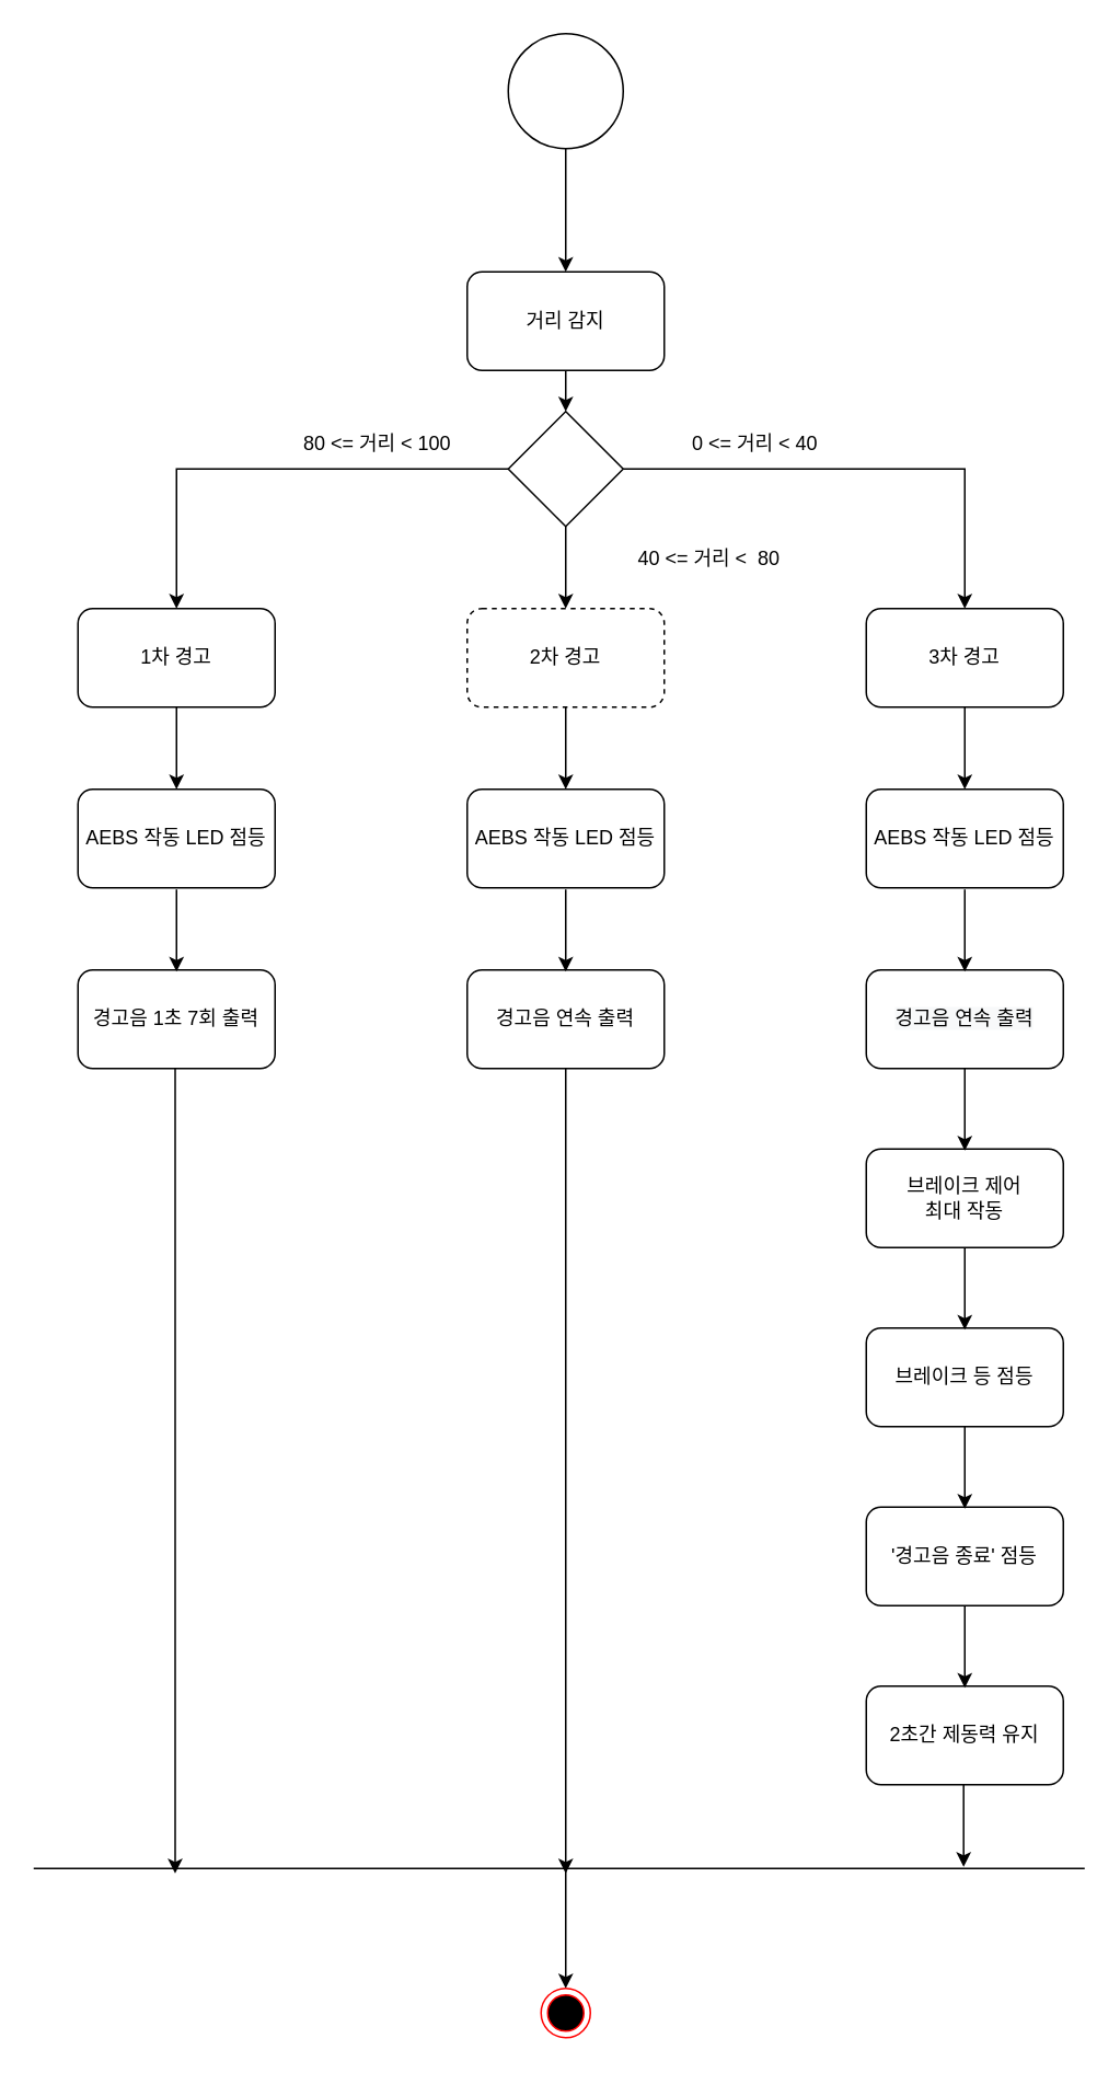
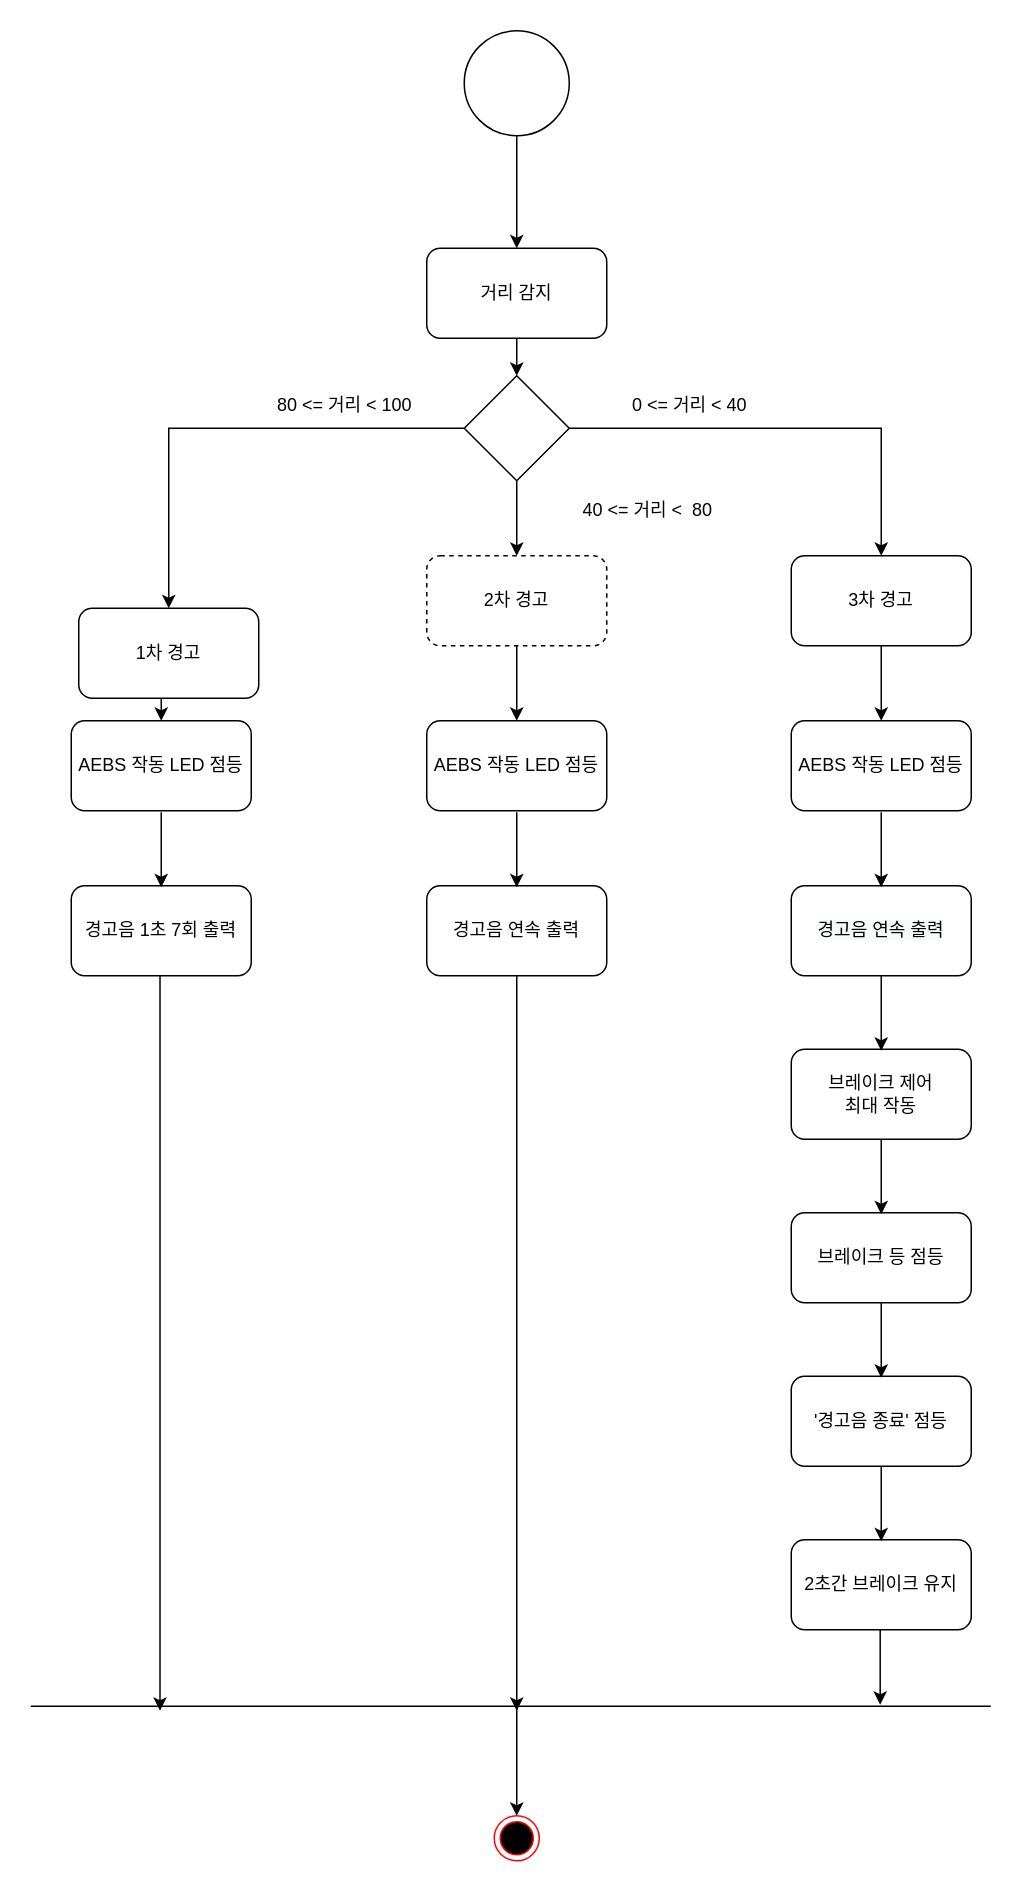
- <mxCell id="13" value="1차 경고" style="rounded=1;whiteSpace=wrap;html=1;" parent="1" vertex="1"><mxGeometry x="47" y="370" width="120" height="60" as="geometry" /></mxCell>
+ <mxCell id="13" value="1차 경고" style="rounded=1;whiteSpace=wrap;html=1;" parent="1" vertex="1"><mxGeometry x="52" y="405" width="120" height="60" as="geometry" /></mxCell>
- <mxCell id="33" value="2초간 제동력 유지" style="rounded=1;whiteSpace=wrap;html=1;" parent="1" vertex="1"><mxGeometry x="527" y="1026" width="120" height="60" as="geometry" /></mxCell>
+ <mxCell id="33" value="2초간 브레이크 유지" style="rounded=1;whiteSpace=wrap;html=1;" parent="1" vertex="1"><mxGeometry x="527" y="1026" width="120" height="60" as="geometry" /></mxCell>
